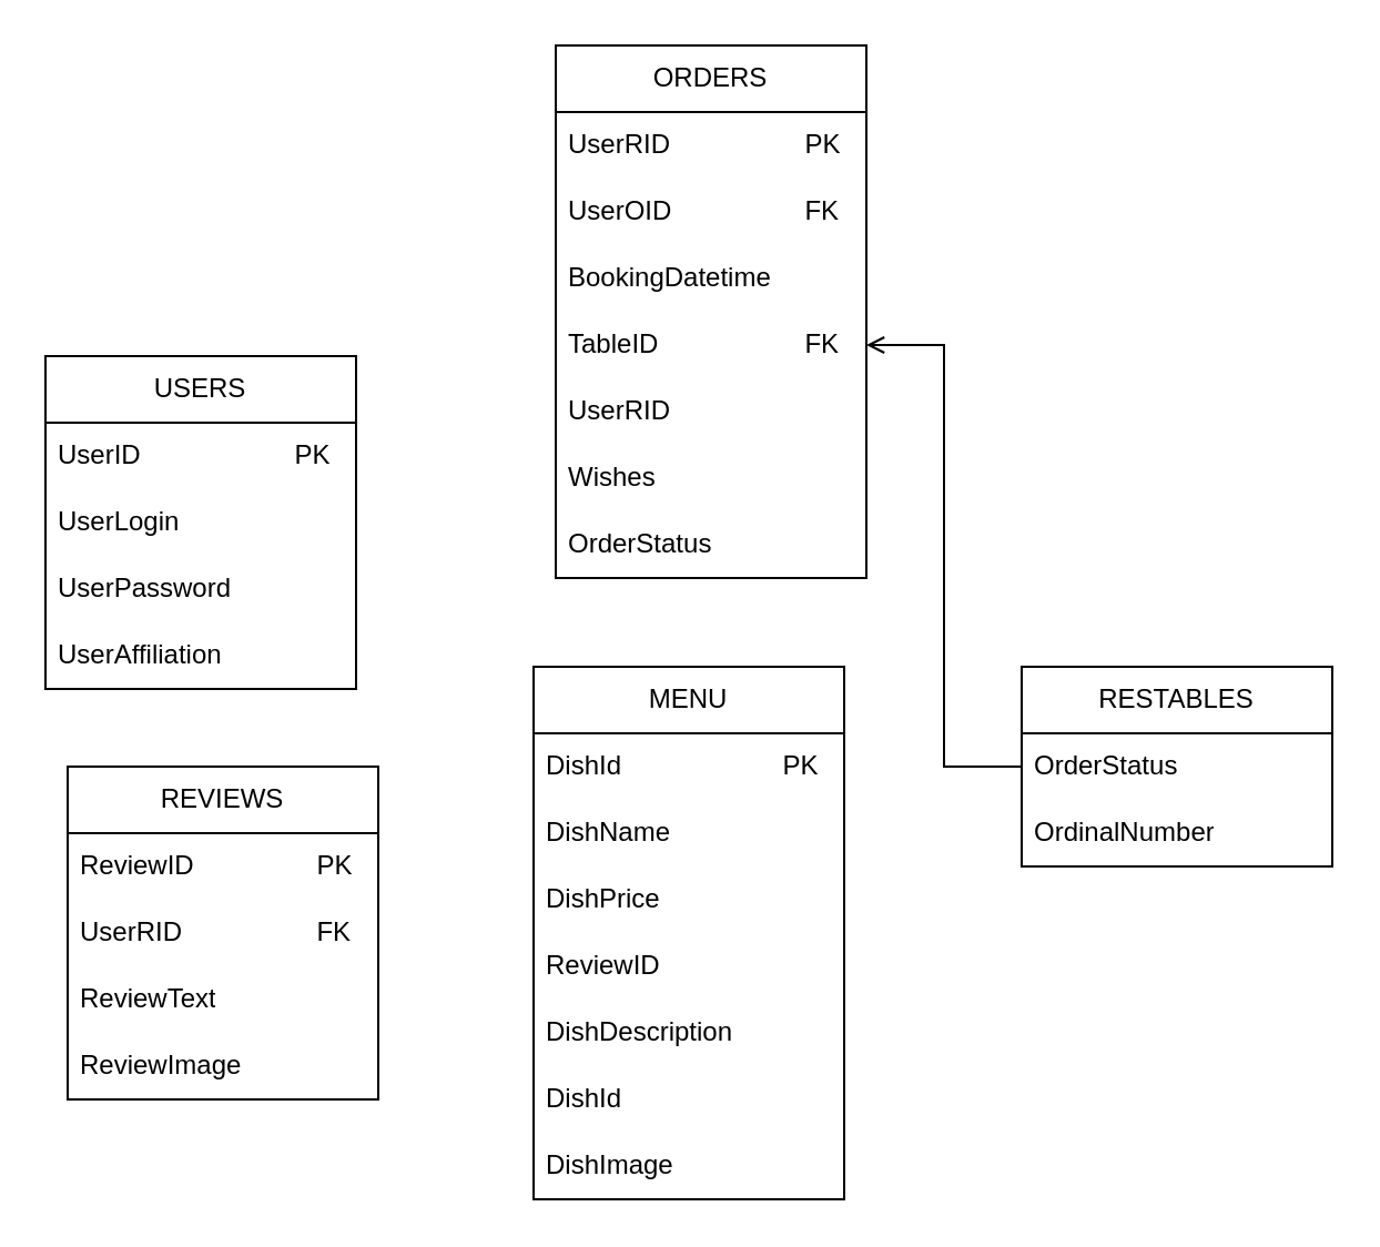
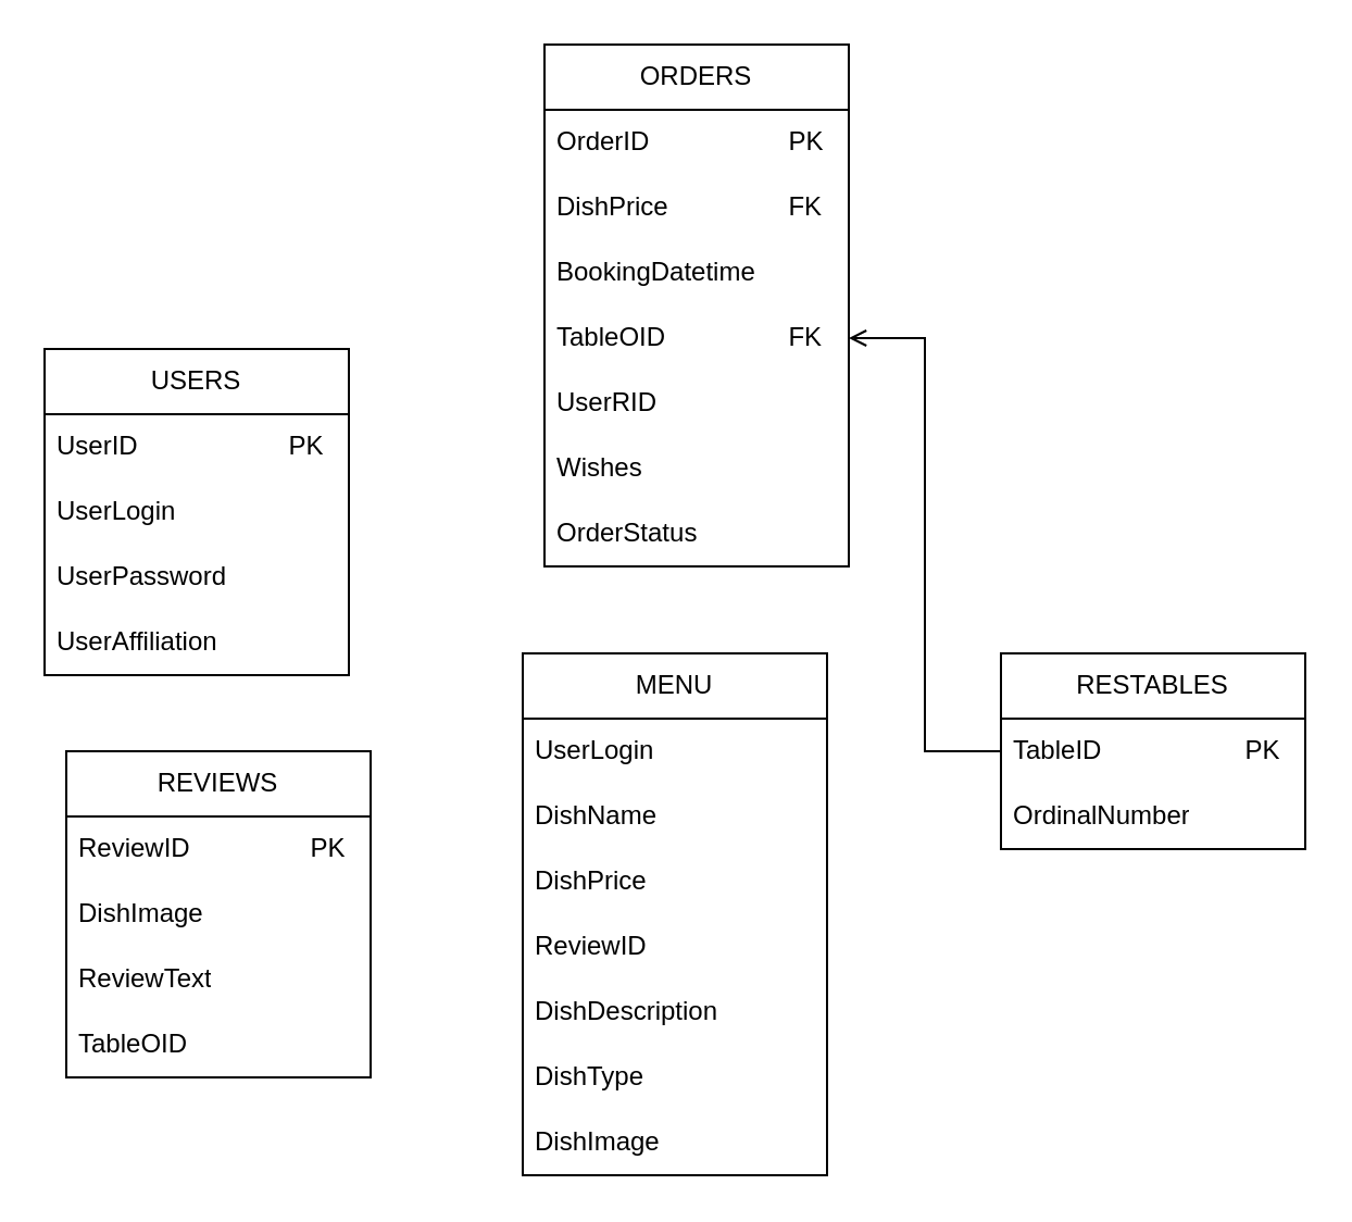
- <mxCell id="8" value="UserRID&lt;span style=&quot;white-space: pre;&quot;&gt;&#09;&lt;/span&gt;&lt;span style=&quot;white-space: pre;&quot;&gt;&#09;&lt;span style=&quot;white-space: pre;&quot;&gt;&#09;&lt;/span&gt;&lt;/span&gt;PK" style="text;strokeColor=none;fillColor=none;align=left;verticalAlign=middle;spacingLeft=4;spacingRight=4;overflow=hidden;points=[[0,0.5],[1,0.5]];portConstraint=eastwest;rotatable=0;whiteSpace=wrap;html=1;" vertex="1" parent="7"><mxGeometry y="30" width="140" height="30" as="geometry" /></mxCell>
+ <mxCell id="8" value="OrderID&lt;span style=&quot;white-space: pre;&quot;&gt;&#09;&lt;/span&gt;&lt;span style=&quot;white-space: pre;&quot;&gt;&#09;&lt;span style=&quot;white-space: pre;&quot;&gt;&#09;&lt;/span&gt;&lt;/span&gt;PK" style="text;strokeColor=none;fillColor=none;align=left;verticalAlign=middle;spacingLeft=4;spacingRight=4;overflow=hidden;points=[[0,0.5],[1,0.5]];portConstraint=eastwest;rotatable=0;whiteSpace=wrap;html=1;" vertex="1" parent="7"><mxGeometry y="30" width="140" height="30" as="geometry" /></mxCell>
- <mxCell id="9" value="UserOID&lt;span style=&quot;white-space: pre;&quot;&gt;&#09;&lt;/span&gt;&lt;span style=&quot;white-space: pre;&quot;&gt;&#09;&lt;/span&gt;&lt;span style=&quot;white-space: pre;&quot;&gt;&#09;&lt;/span&gt;FK" style="text;strokeColor=none;fillColor=none;align=left;verticalAlign=middle;spacingLeft=4;spacingRight=4;overflow=hidden;points=[[0,0.5],[1,0.5]];portConstraint=eastwest;rotatable=0;whiteSpace=wrap;html=1;" vertex="1" parent="7"><mxGeometry y="60" width="140" height="30" as="geometry" /></mxCell>
+ <mxCell id="9" value="DishPrice&lt;span style=&quot;white-space: pre;&quot;&gt;&#09;&lt;/span&gt;&lt;span style=&quot;white-space: pre;&quot;&gt;&#09;&lt;/span&gt;&lt;span style=&quot;white-space: pre;&quot;&gt;&#09;&lt;/span&gt;FK" style="text;strokeColor=none;fillColor=none;align=left;verticalAlign=middle;spacingLeft=4;spacingRight=4;overflow=hidden;points=[[0,0.5],[1,0.5]];portConstraint=eastwest;rotatable=0;whiteSpace=wrap;html=1;" vertex="1" parent="7"><mxGeometry y="60" width="140" height="30" as="geometry" /></mxCell>
- <mxCell id="11" value="TableID&lt;span style=&quot;white-space: pre;&quot;&gt;&#09;&lt;/span&gt;&lt;span style=&quot;white-space: pre;&quot;&gt;&#09;&lt;/span&gt;&lt;span style=&quot;white-space: pre;&quot;&gt;&#09;&lt;/span&gt;FK" style="text;strokeColor=none;fillColor=none;align=left;verticalAlign=middle;spacingLeft=4;spacingRight=4;overflow=hidden;points=[[0,0.5],[1,0.5]];portConstraint=eastwest;rotatable=0;whiteSpace=wrap;html=1;" vertex="1" parent="7"><mxGeometry y="120" width="140" height="30" as="geometry" /></mxCell>
+ <mxCell id="11" value="TableOID&lt;span style=&quot;white-space: pre;&quot;&gt;&#09;&lt;/span&gt;&lt;span style=&quot;white-space: pre;&quot;&gt;&#09;&lt;/span&gt;&lt;span style=&quot;white-space: pre;&quot;&gt;&#09;&lt;/span&gt;FK" style="text;strokeColor=none;fillColor=none;align=left;verticalAlign=middle;spacingLeft=4;spacingRight=4;overflow=hidden;points=[[0,0.5],[1,0.5]];portConstraint=eastwest;rotatable=0;whiteSpace=wrap;html=1;" vertex="1" parent="7"><mxGeometry y="120" width="140" height="30" as="geometry" /></mxCell>
- <mxCell id="24" value="DishId&lt;span style=&quot;white-space: pre;&quot;&gt;&#09;&lt;/span&gt;&lt;span style=&quot;white-space: pre;&quot;&gt;&#09;&lt;/span&gt;&lt;span style=&quot;white-space: pre;&quot;&gt;&#09;&lt;/span&gt;PK" style="text;strokeColor=none;fillColor=none;align=left;verticalAlign=middle;spacingLeft=4;spacingRight=4;overflow=hidden;points=[[0,0.5],[1,0.5]];portConstraint=eastwest;rotatable=0;whiteSpace=wrap;html=1;" vertex="1" parent="23"><mxGeometry y="30" width="140" height="30" as="geometry" /></mxCell>
+ <mxCell id="24" value="UserLogin&lt;span style=&quot;white-space: pre;&quot;&gt;&#09;&lt;/span&gt;&lt;span style=&quot;white-space: pre;&quot;&gt;&#09;&lt;/span&gt;&lt;span style=&quot;white-space: pre;&quot;&gt;&#09;&lt;/span&gt;PK" style="text;strokeColor=none;fillColor=none;align=left;verticalAlign=middle;spacingLeft=4;spacingRight=4;overflow=hidden;points=[[0,0.5],[1,0.5]];portConstraint=eastwest;rotatable=0;whiteSpace=wrap;html=1;" vertex="1" parent="23"><mxGeometry y="30" width="140" height="30" as="geometry" /></mxCell>
- <mxCell id="21" value="OrderStatus&lt;span style=&quot;white-space: pre;&quot;&gt;&#09;&lt;/span&gt;&lt;span style=&quot;white-space: pre;&quot;&gt;&#09;&lt;/span&gt;&lt;span style=&quot;white-space: pre;&quot;&gt;&#09;&lt;/span&gt;PK" style="text;strokeColor=none;fillColor=none;align=left;verticalAlign=middle;spacingLeft=4;spacingRight=4;overflow=hidden;points=[[0,0.5],[1,0.5]];portConstraint=eastwest;rotatable=0;whiteSpace=wrap;html=1;" vertex="1" parent="20"><mxGeometry y="30" width="140" height="30" as="geometry" /></mxCell>
+ <mxCell id="21" value="TableID&lt;span style=&quot;white-space: pre;&quot;&gt;&#09;&lt;/span&gt;&lt;span style=&quot;white-space: pre;&quot;&gt;&#09;&lt;/span&gt;&lt;span style=&quot;white-space: pre;&quot;&gt;&#09;&lt;/span&gt;PK" style="text;strokeColor=none;fillColor=none;align=left;verticalAlign=middle;spacingLeft=4;spacingRight=4;overflow=hidden;points=[[0,0.5],[1,0.5]];portConstraint=eastwest;rotatable=0;whiteSpace=wrap;html=1;" vertex="1" parent="20"><mxGeometry y="30" width="140" height="30" as="geometry" /></mxCell>
- <mxCell id="17" value="UserRID&lt;span style=&quot;white-space: pre;&quot;&gt;&#09;&lt;/span&gt;&lt;span style=&quot;white-space: pre;&quot;&gt;&#09;&lt;/span&gt;&lt;span style=&quot;white-space: pre;&quot;&gt;&#09;&lt;/span&gt;FK" style="text;strokeColor=none;fillColor=none;align=left;verticalAlign=middle;spacingLeft=4;spacingRight=4;overflow=hidden;points=[[0,0.5],[1,0.5]];portConstraint=eastwest;rotatable=0;whiteSpace=wrap;html=1;" vertex="1" parent="15"><mxGeometry y="60" width="140" height="30" as="geometry" /></mxCell>
+ <mxCell id="17" value="DishImage&lt;span style=&quot;white-space: pre;&quot;&gt;&#09;&lt;/span&gt;&lt;span style=&quot;white-space: pre;&quot;&gt;&#09;&lt;/span&gt;&lt;span style=&quot;white-space: pre;&quot;&gt;&#09;&lt;/span&gt;FK" style="text;strokeColor=none;fillColor=none;align=left;verticalAlign=middle;spacingLeft=4;spacingRight=4;overflow=hidden;points=[[0,0.5],[1,0.5]];portConstraint=eastwest;rotatable=0;whiteSpace=wrap;html=1;" vertex="1" parent="15"><mxGeometry y="60" width="140" height="30" as="geometry" /></mxCell>
- <mxCell id="19" value="ReviewImage" style="text;strokeColor=none;fillColor=none;align=left;verticalAlign=middle;spacingLeft=4;spacingRight=4;overflow=hidden;points=[[0,0.5],[1,0.5]];portConstraint=eastwest;rotatable=0;whiteSpace=wrap;html=1;" vertex="1" parent="15"><mxGeometry y="120" width="140" height="30" as="geometry" /></mxCell>
+ <mxCell id="19" value="TableOID" style="text;strokeColor=none;fillColor=none;align=left;verticalAlign=middle;spacingLeft=4;spacingRight=4;overflow=hidden;points=[[0,0.5],[1,0.5]];portConstraint=eastwest;rotatable=0;whiteSpace=wrap;html=1;" vertex="1" parent="15"><mxGeometry y="120" width="140" height="30" as="geometry" /></mxCell>
- <mxCell id="29" value="DishId" style="text;strokeColor=none;fillColor=none;align=left;verticalAlign=middle;spacingLeft=4;spacingRight=4;overflow=hidden;points=[[0,0.5],[1,0.5]];portConstraint=eastwest;rotatable=0;whiteSpace=wrap;html=1;" vertex="1" parent="23"><mxGeometry y="180" width="140" height="30" as="geometry" /></mxCell>
+ <mxCell id="29" value="DishType" style="text;strokeColor=none;fillColor=none;align=left;verticalAlign=middle;spacingLeft=4;spacingRight=4;overflow=hidden;points=[[0,0.5],[1,0.5]];portConstraint=eastwest;rotatable=0;whiteSpace=wrap;html=1;" vertex="1" parent="23"><mxGeometry y="180" width="140" height="30" as="geometry" /></mxCell>
